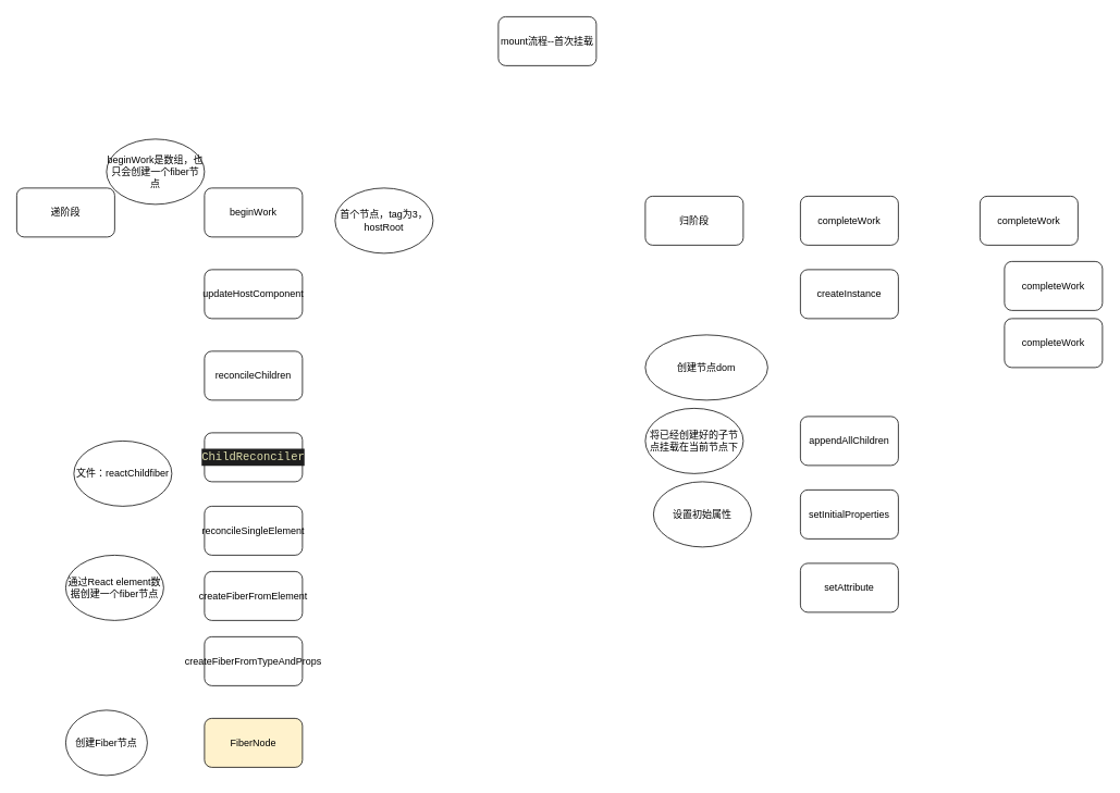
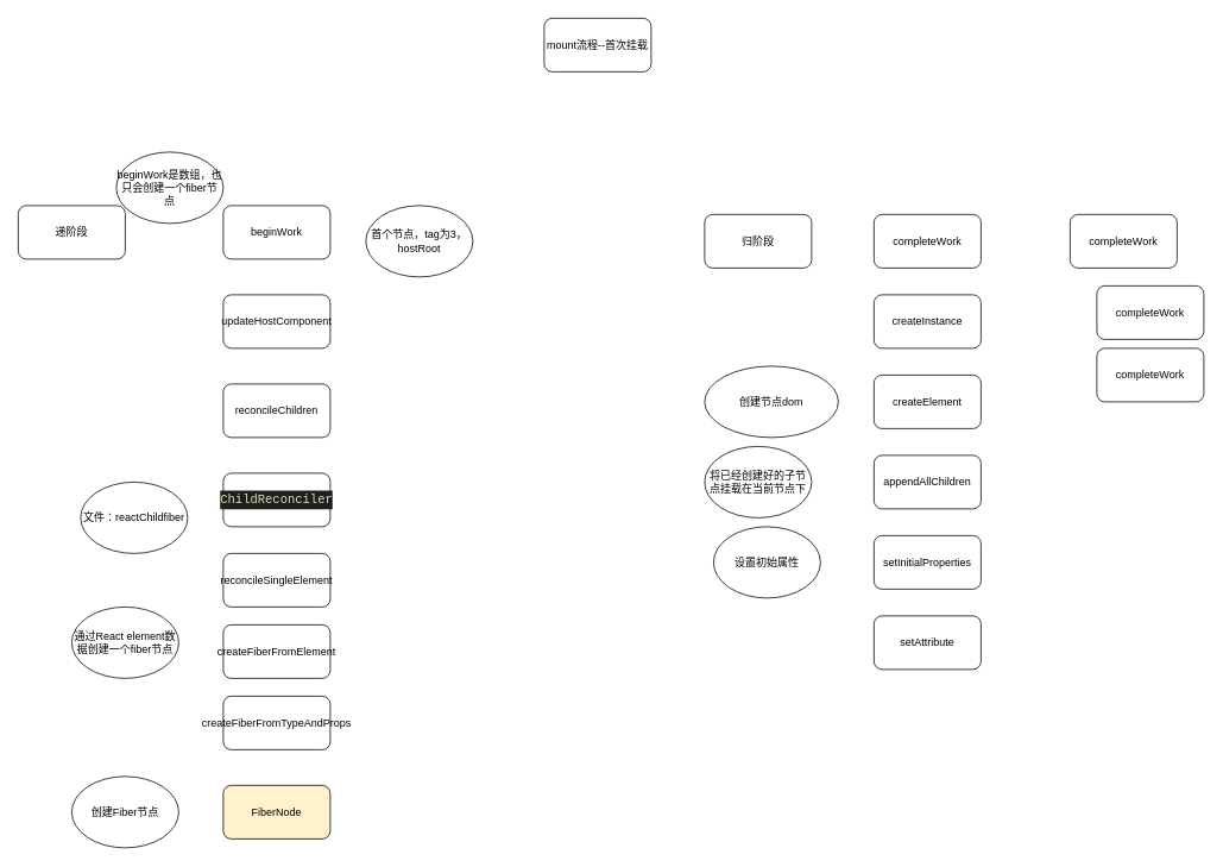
+ <mxCell id="20" value="createElement" style="rounded=1;whiteSpace=wrap;html=1;" vertex="1" parent="1"><mxGeometry x="980" y="420" width="120" height="60" as="geometry" /></mxCell>
- <mxCell id="14" value="创建Fiber节点" style="ellipse;whiteSpace=wrap;html=1;" vertex="1" parent="1"><mxGeometry x="80" y="870" width="100" height="80" as="geometry" /></mxCell>
+ <mxCell id="14" value="创建Fiber节点" style="ellipse;whiteSpace=wrap;html=1;" vertex="1" parent="1"><mxGeometry x="80" y="870" width="120" height="80" as="geometry" /></mxCell>
